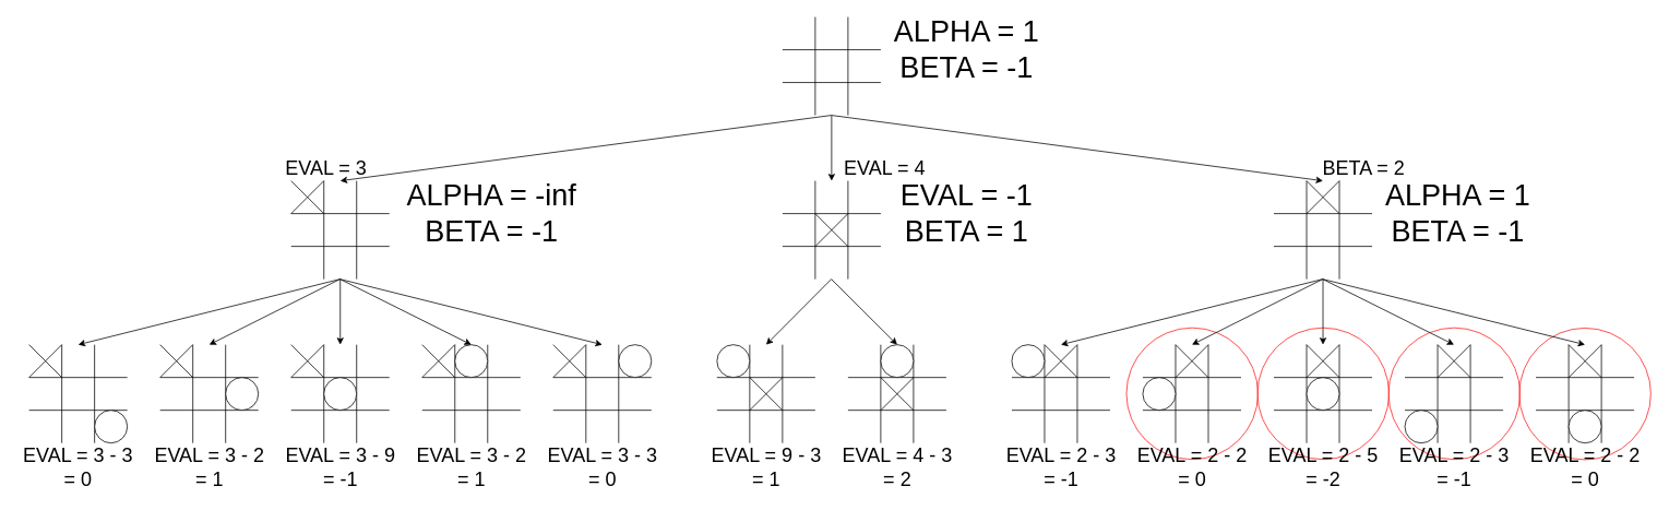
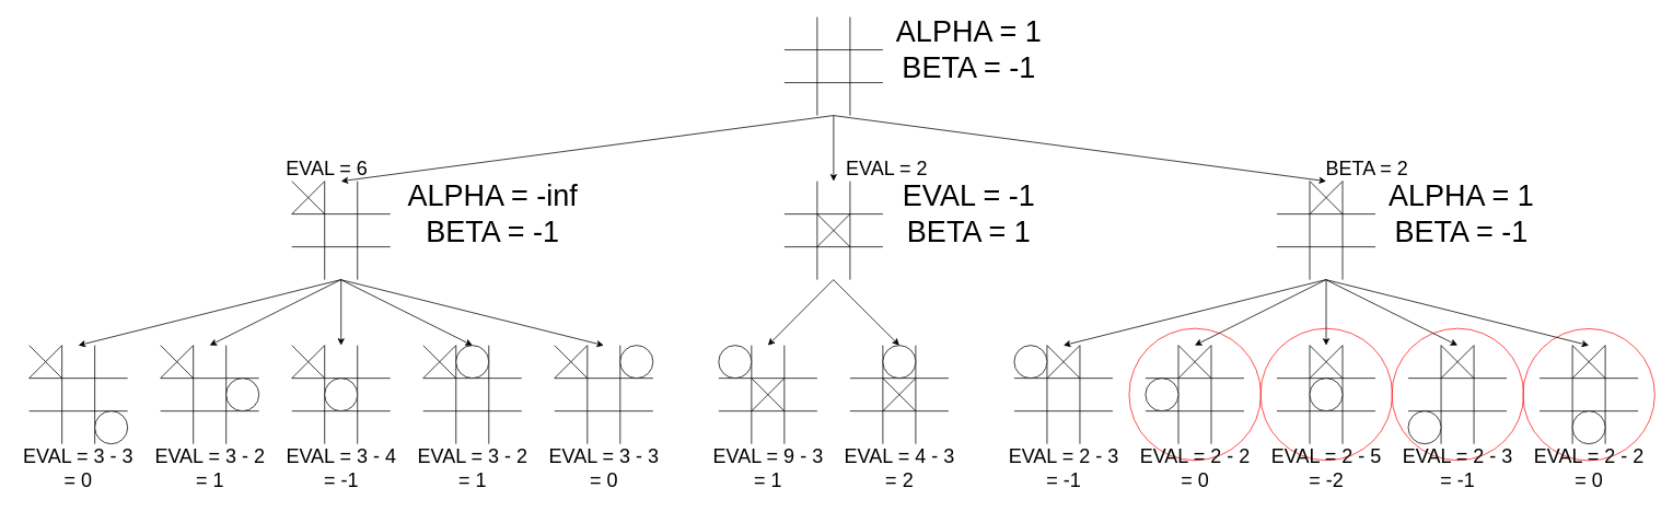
- <mxCell id="156" value="&lt;font style=&quot;font-size: 24px;&quot;&gt;EVAL = 3&lt;/font&gt;" style="text;html=1;strokeColor=none;fillColor=none;align=center;verticalAlign=middle;whiteSpace=wrap;rounded=0;" vertex="1" parent="1"><mxGeometry x="337.5" y="190" width="120" height="30" as="geometry" /></mxCell>
+ <mxCell id="156" value="&lt;font style=&quot;font-size: 24px;&quot;&gt;EVAL = 6&lt;/font&gt;" style="text;html=1;strokeColor=none;fillColor=none;align=center;verticalAlign=middle;whiteSpace=wrap;rounded=0;" vertex="1" parent="1"><mxGeometry x="337.5" y="190" width="120" height="30" as="geometry" /></mxCell>
- <mxCell id="157" value="&lt;font style=&quot;font-size: 24px;&quot;&gt;EVAL = 4&lt;/font&gt;" style="text;html=1;strokeColor=none;fillColor=none;align=center;verticalAlign=middle;whiteSpace=wrap;rounded=0;" vertex="1" parent="1"><mxGeometry x="1025" y="190" width="110" height="30" as="geometry" /></mxCell>
+ <mxCell id="157" value="&lt;font style=&quot;font-size: 24px;&quot;&gt;EVAL = 2&lt;/font&gt;" style="text;html=1;strokeColor=none;fillColor=none;align=center;verticalAlign=middle;whiteSpace=wrap;rounded=0;" vertex="1" parent="1"><mxGeometry x="1025" y="190" width="110" height="30" as="geometry" /></mxCell>
- <mxCell id="161" value="&lt;font style=&quot;font-size: 24px;&quot;&gt;EVAL = 3 - 9&lt;br&gt;= -1&lt;/font&gt;" style="text;html=1;strokeColor=none;fillColor=none;align=center;verticalAlign=middle;whiteSpace=wrap;rounded=0;" vertex="1" parent="1"><mxGeometry x="337.5" y="540" width="155" height="60" as="geometry" /></mxCell>
+ <mxCell id="161" value="&lt;font style=&quot;font-size: 24px;&quot;&gt;EVAL = 3 - 4&lt;br&gt;= -1&lt;/font&gt;" style="text;html=1;strokeColor=none;fillColor=none;align=center;verticalAlign=middle;whiteSpace=wrap;rounded=0;" vertex="1" parent="1"><mxGeometry x="337.5" y="540" width="155" height="60" as="geometry" /></mxCell>
